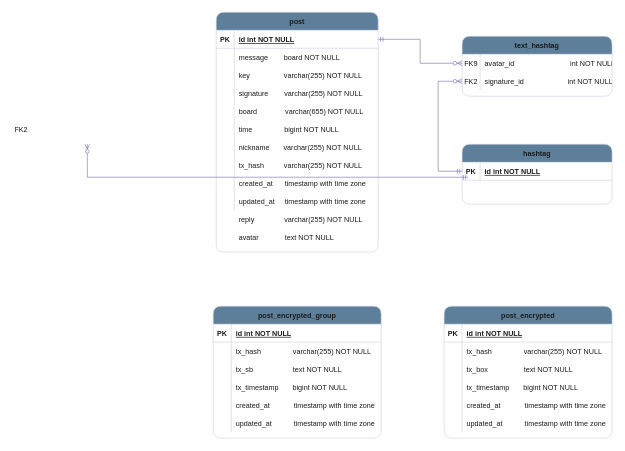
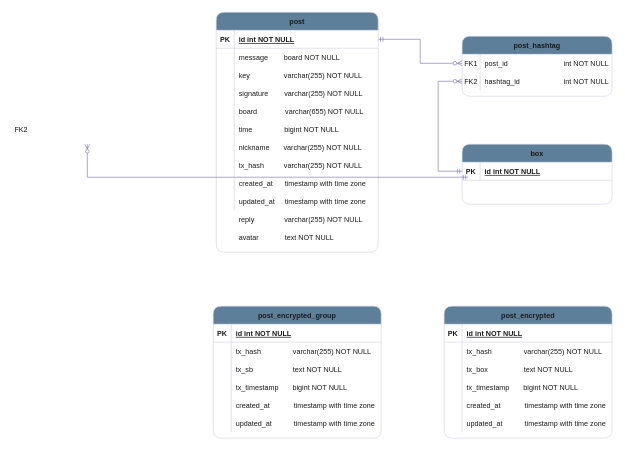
- <mxCell id="40" value="text_hashtag" style="shape=table;startSize=30;container=1;collapsible=1;childLayout=tableLayout;fixedRows=1;rowLines=0;fontStyle=1;align=center;resizeLast=1;rounded=1;fillColor=#5D7F99;fontColor=#1A1A1A;strokeColor=#D0CEE2;swimlaneFillColor=default;" parent="39" vertex="1"><mxGeometry width="250" height="100" as="geometry" /></mxCell>
+ <mxCell id="40" value="post_hashtag" style="shape=table;startSize=30;container=1;collapsible=1;childLayout=tableLayout;fixedRows=1;rowLines=0;fontStyle=1;align=center;resizeLast=1;rounded=1;fillColor=#5D7F99;fontColor=#1A1A1A;strokeColor=#D0CEE2;swimlaneFillColor=default;" parent="39" vertex="1"><mxGeometry width="250" height="100" as="geometry" /></mxCell>
- <mxCell id="42" value="FK9" style="shape=partialRectangle;overflow=hidden;connectable=0;fillColor=none;top=0;left=0;bottom=0;right=0;strokeColor=#D0CEE2;fontColor=#1A1A1A;" parent="41" vertex="1"><mxGeometry width="30" height="30" as="geometry"><mxRectangle width="30" height="30" as="alternateBounds" /></mxGeometry></mxCell>
+ <mxCell id="42" value="FK1" style="shape=partialRectangle;overflow=hidden;connectable=0;fillColor=none;top=0;left=0;bottom=0;right=0;strokeColor=#D0CEE2;fontColor=#1A1A1A;" parent="41" vertex="1"><mxGeometry width="30" height="30" as="geometry"><mxRectangle width="30" height="30" as="alternateBounds" /></mxGeometry></mxCell>
- <mxCell id="43" value="avatar_id                            int NOT NULL" style="shape=partialRectangle;overflow=hidden;connectable=0;fillColor=none;top=0;left=0;bottom=0;right=0;align=left;spacingLeft=6;shadow=0;strokeColor=#D0CEE2;fontColor=#1A1A1A;" parent="41" vertex="1"><mxGeometry x="30" width="220" height="30" as="geometry"><mxRectangle width="220" height="30" as="alternateBounds" /></mxGeometry></mxCell>
+ <mxCell id="43" value="post_id                            int NOT NULL" style="shape=partialRectangle;overflow=hidden;connectable=0;fillColor=none;top=0;left=0;bottom=0;right=0;align=left;spacingLeft=6;shadow=0;strokeColor=#D0CEE2;fontColor=#1A1A1A;" parent="41" vertex="1"><mxGeometry x="30" width="220" height="30" as="geometry"><mxRectangle width="220" height="30" as="alternateBounds" /></mxGeometry></mxCell>
- <mxCell id="46" value="signature_id                      int NOT NULL" style="shape=partialRectangle;overflow=hidden;connectable=0;fillColor=none;top=0;left=0;bottom=0;right=0;align=left;spacingLeft=6;strokeColor=#D0CEE2;fontColor=#1A1A1A;" parent="44" vertex="1"><mxGeometry x="30" width="220" height="30" as="geometry"><mxRectangle width="220" height="30" as="alternateBounds" /></mxGeometry></mxCell>
+ <mxCell id="46" value="hashtag_id                      int NOT NULL" style="shape=partialRectangle;overflow=hidden;connectable=0;fillColor=none;top=0;left=0;bottom=0;right=0;align=left;spacingLeft=6;strokeColor=#D0CEE2;fontColor=#1A1A1A;" parent="44" vertex="1"><mxGeometry x="30" width="220" height="30" as="geometry"><mxRectangle width="220" height="30" as="alternateBounds" /></mxGeometry></mxCell>
- <mxCell id="2" value="hashtag" style="shape=table;startSize=30;container=1;collapsible=1;childLayout=tableLayout;fixedRows=1;rowLines=0;fontStyle=1;align=center;resizeLast=1;rounded=1;fillColor=#5D7F99;fontColor=#1A1A1A;strokeColor=#D0CEE2;labelBackgroundColor=none;swimlaneFillColor=default;" parent="1" vertex="1"><mxGeometry x="770" y="240" width="250" height="100" as="geometry" /></mxCell>
+ <mxCell id="2" value="box" style="shape=table;startSize=30;container=1;collapsible=1;childLayout=tableLayout;fixedRows=1;rowLines=0;fontStyle=1;align=center;resizeLast=1;rounded=1;fillColor=#5D7F99;fontColor=#1A1A1A;strokeColor=#D0CEE2;labelBackgroundColor=none;swimlaneFillColor=default;" parent="1" vertex="1"><mxGeometry x="770" y="240" width="250" height="100" as="geometry" /></mxCell>
